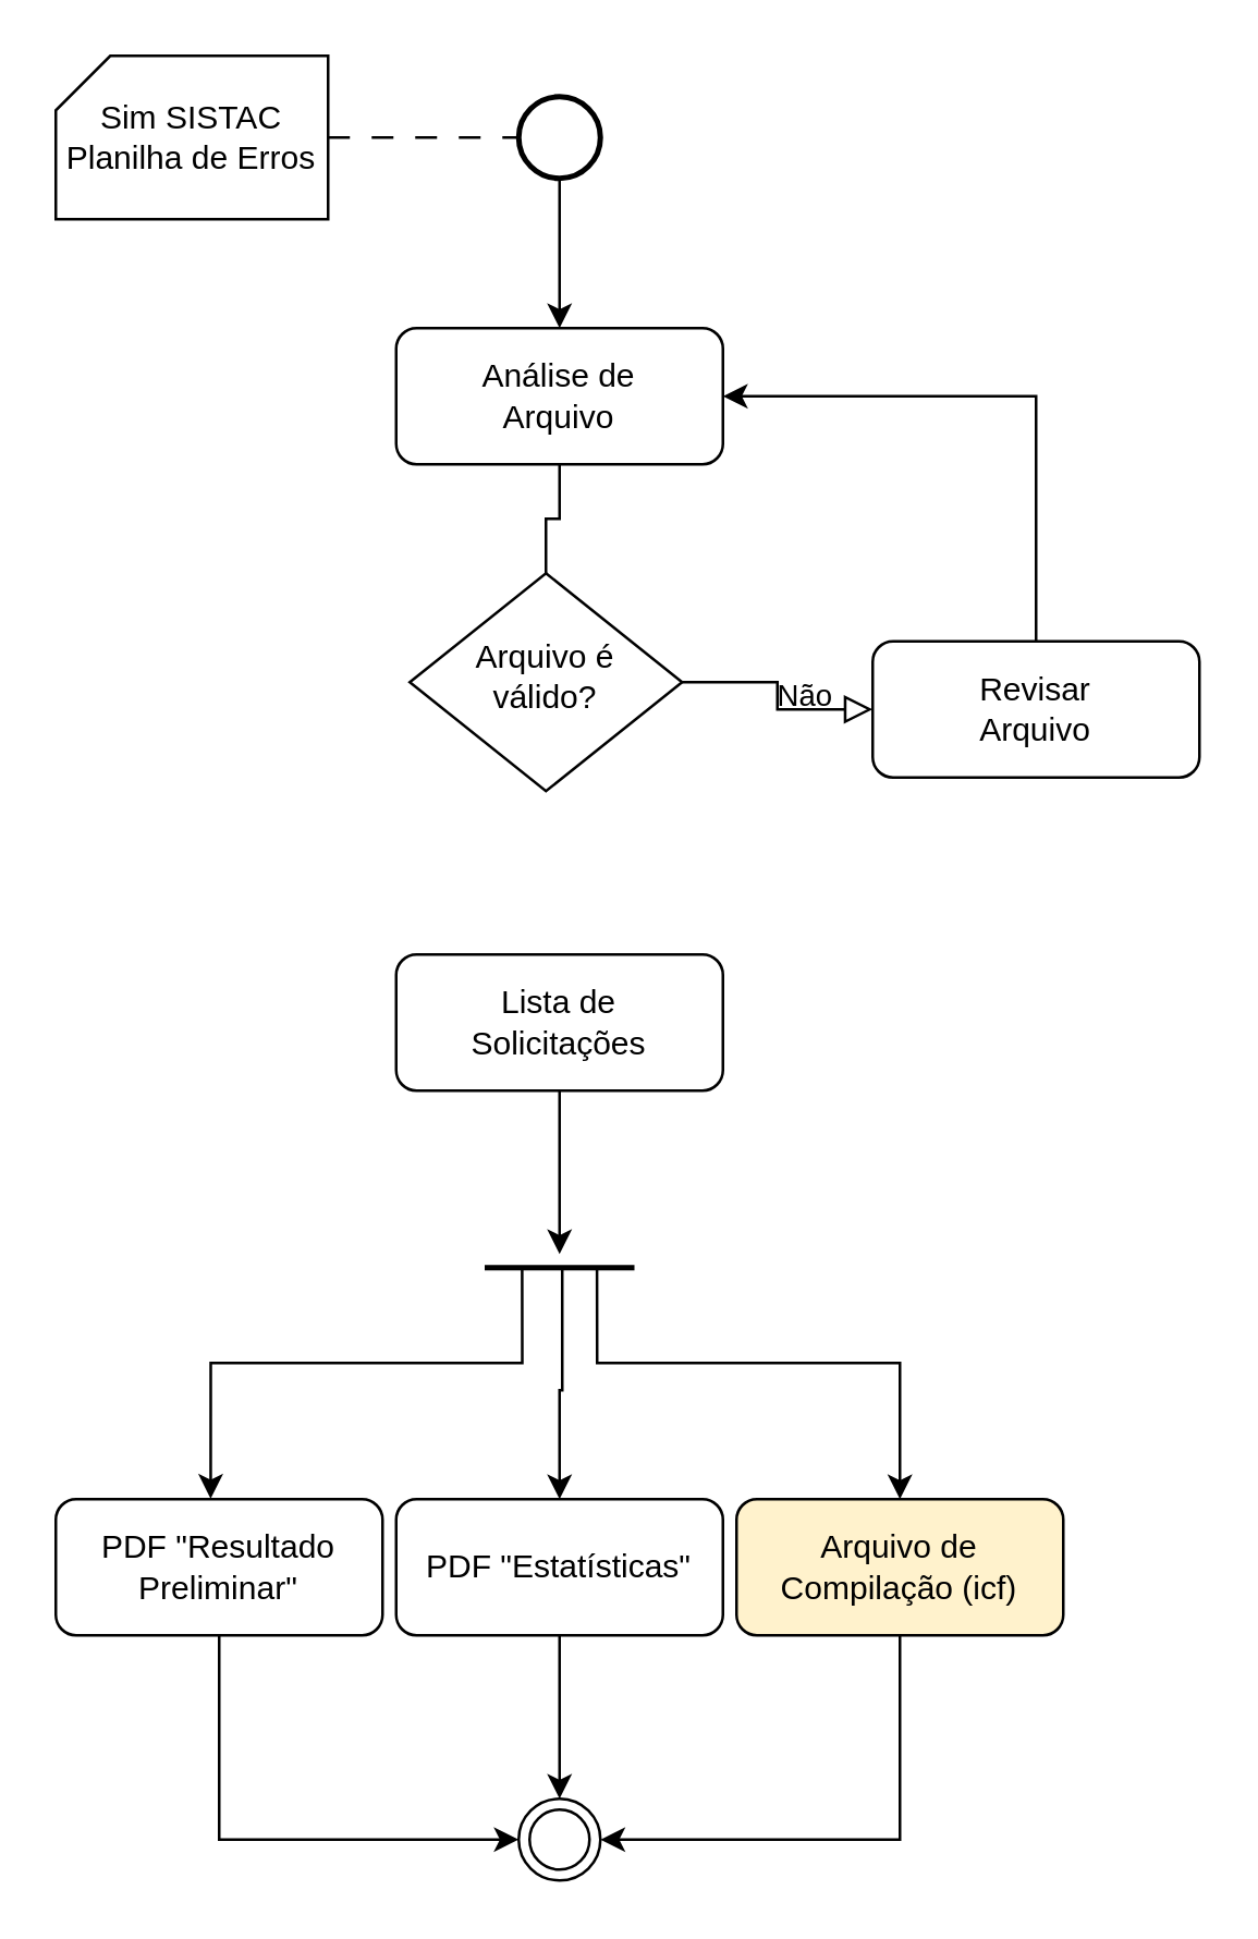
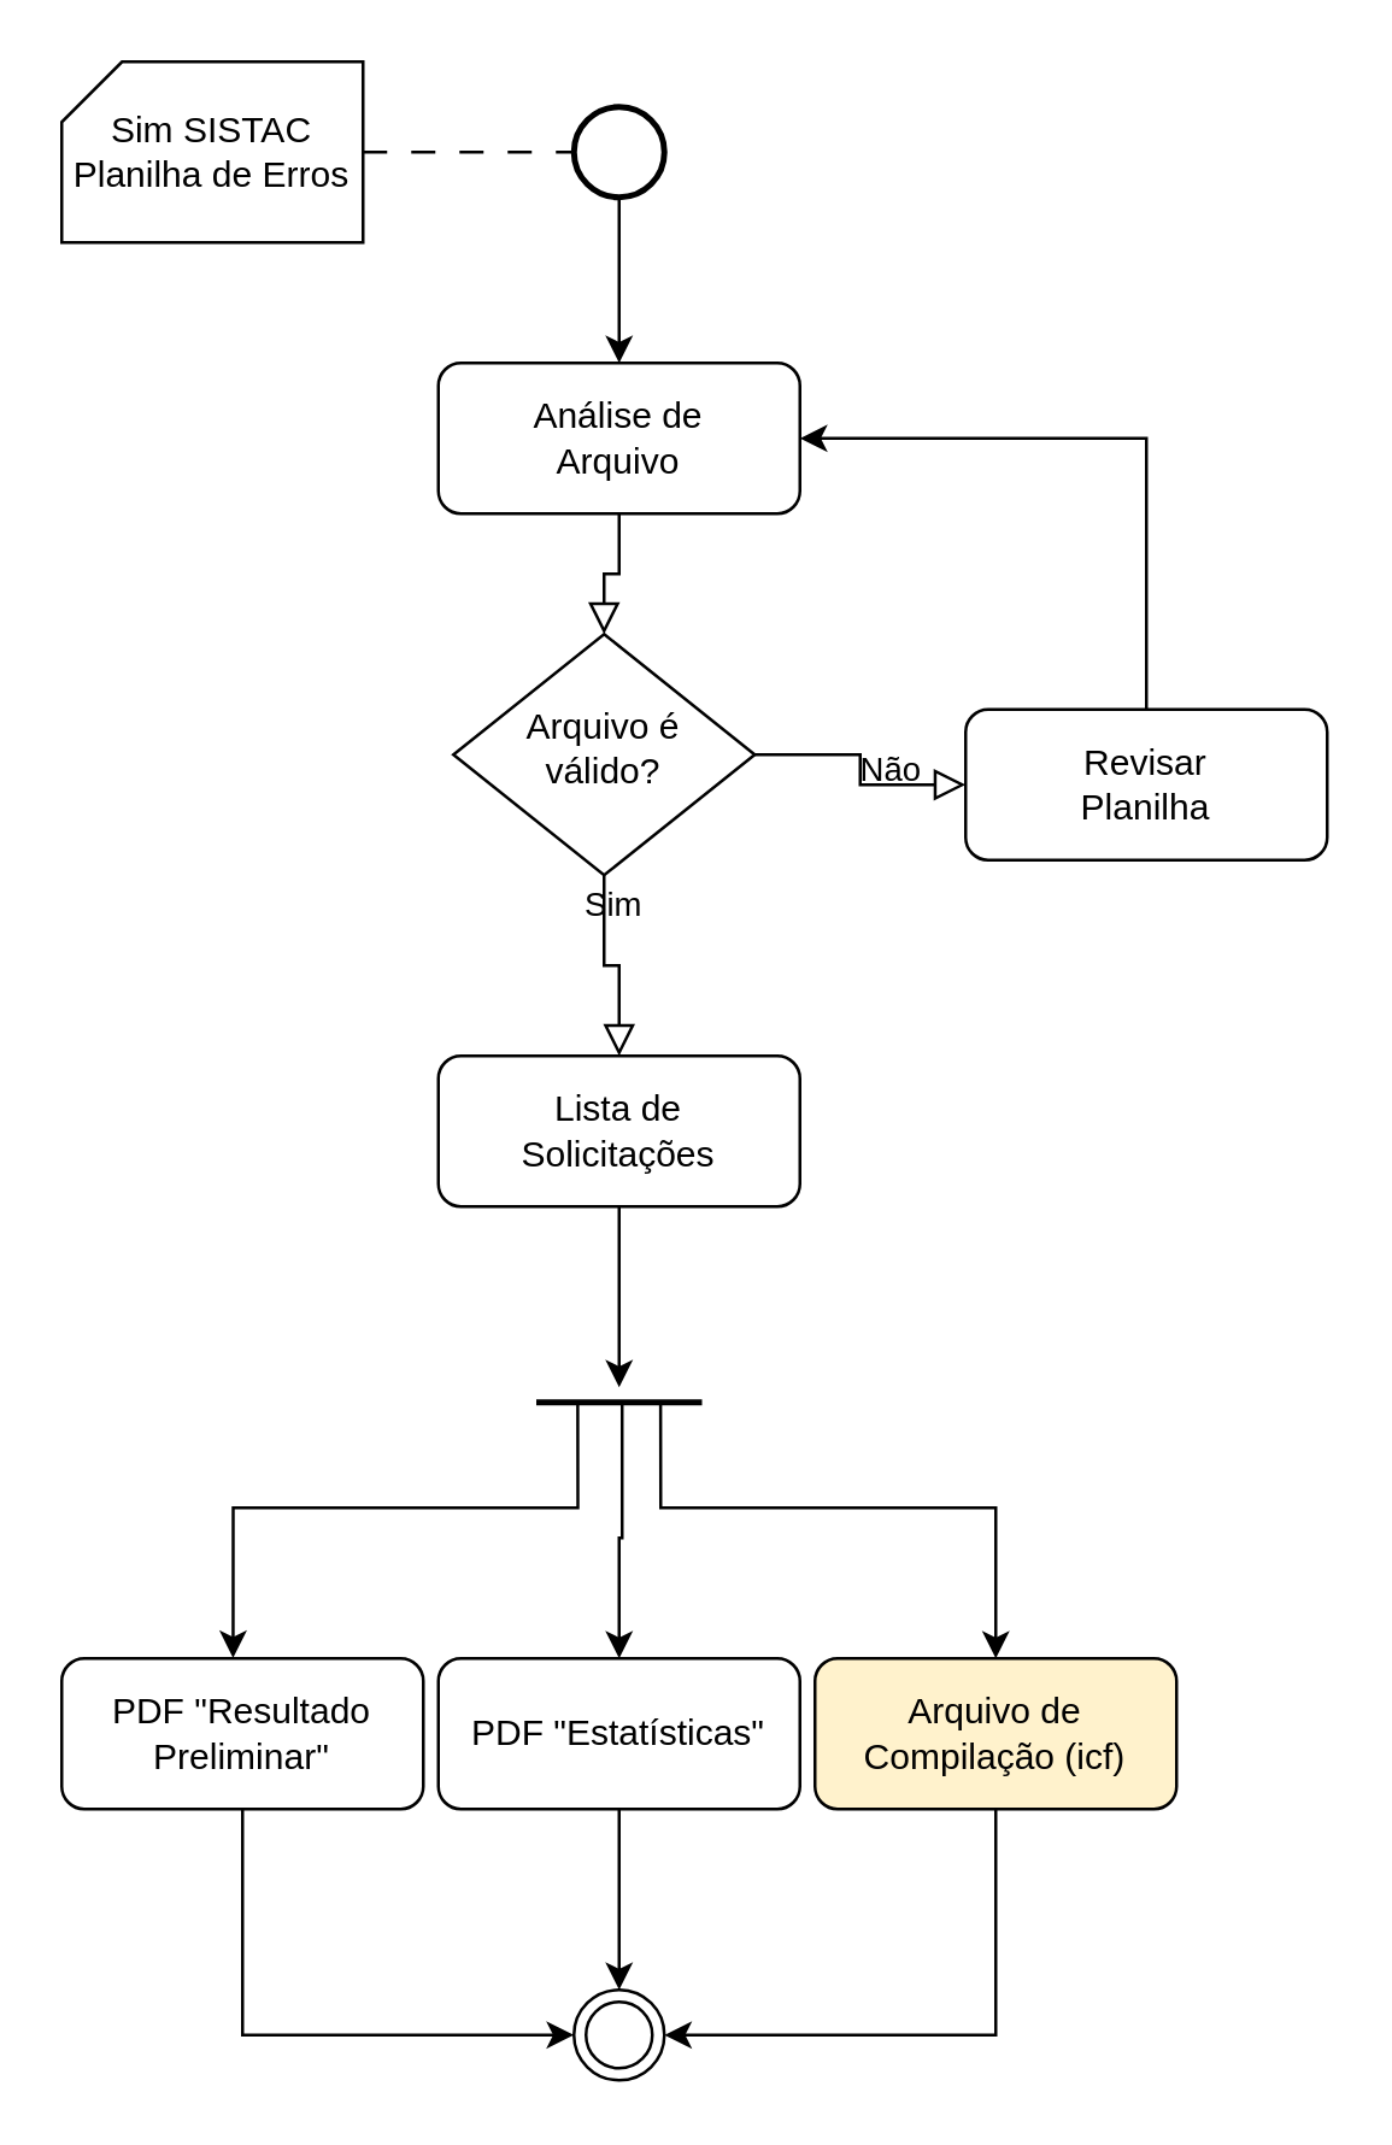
- <mxCell id="2" value="" style="rounded=0;html=1;jettySize=auto;orthogonalLoop=1;fontSize=11;endArrow=none;endFill=0;endSize=8;strokeWidth=1;shadow=0;labelBackgroundColor=none;edgeStyle=orthogonalEdgeStyle;" parent="1" source="3" target="6" edge="1"><mxGeometry relative="1" as="geometry" /></mxCell>
+ <mxCell id="2" value="" style="rounded=0;html=1;jettySize=auto;orthogonalLoop=1;fontSize=11;endArrow=block;endFill=0;endSize=8;strokeWidth=1;shadow=0;labelBackgroundColor=none;edgeStyle=orthogonalEdgeStyle;" parent="1" source="3" target="6" edge="1"><mxGeometry relative="1" as="geometry" /></mxCell>
- <mxCell id="8" value="Revisar&lt;br&gt;Arquivo" style="rounded=1;whiteSpace=wrap;html=1;fontSize=12;glass=0;strokeWidth=1;shadow=0;" parent="1" vertex="1"><mxGeometry x="320" y="235" width="120" height="50" as="geometry" /></mxCell>
+ <mxCell id="8" value="Revisar&lt;br&gt;Planilha" style="rounded=1;whiteSpace=wrap;html=1;fontSize=12;glass=0;strokeWidth=1;shadow=0;" parent="1" vertex="1"><mxGeometry x="320" y="235" width="120" height="50" as="geometry" /></mxCell>
+ <mxCell id="4" value="Sim" style="rounded=0;html=1;jettySize=auto;orthogonalLoop=1;fontSize=11;endArrow=block;endFill=0;endSize=8;strokeWidth=1;shadow=0;labelBackgroundColor=none;edgeStyle=orthogonalEdgeStyle;entryX=0.5;entryY=0;entryDx=0;entryDy=0;" parent="1" source="6" target="18" edge="1"><mxGeometry y="20" relative="1" as="geometry"><mxPoint as="offset" /><mxPoint x="160" y="370" as="targetPoint" /></mxGeometry></mxCell>
